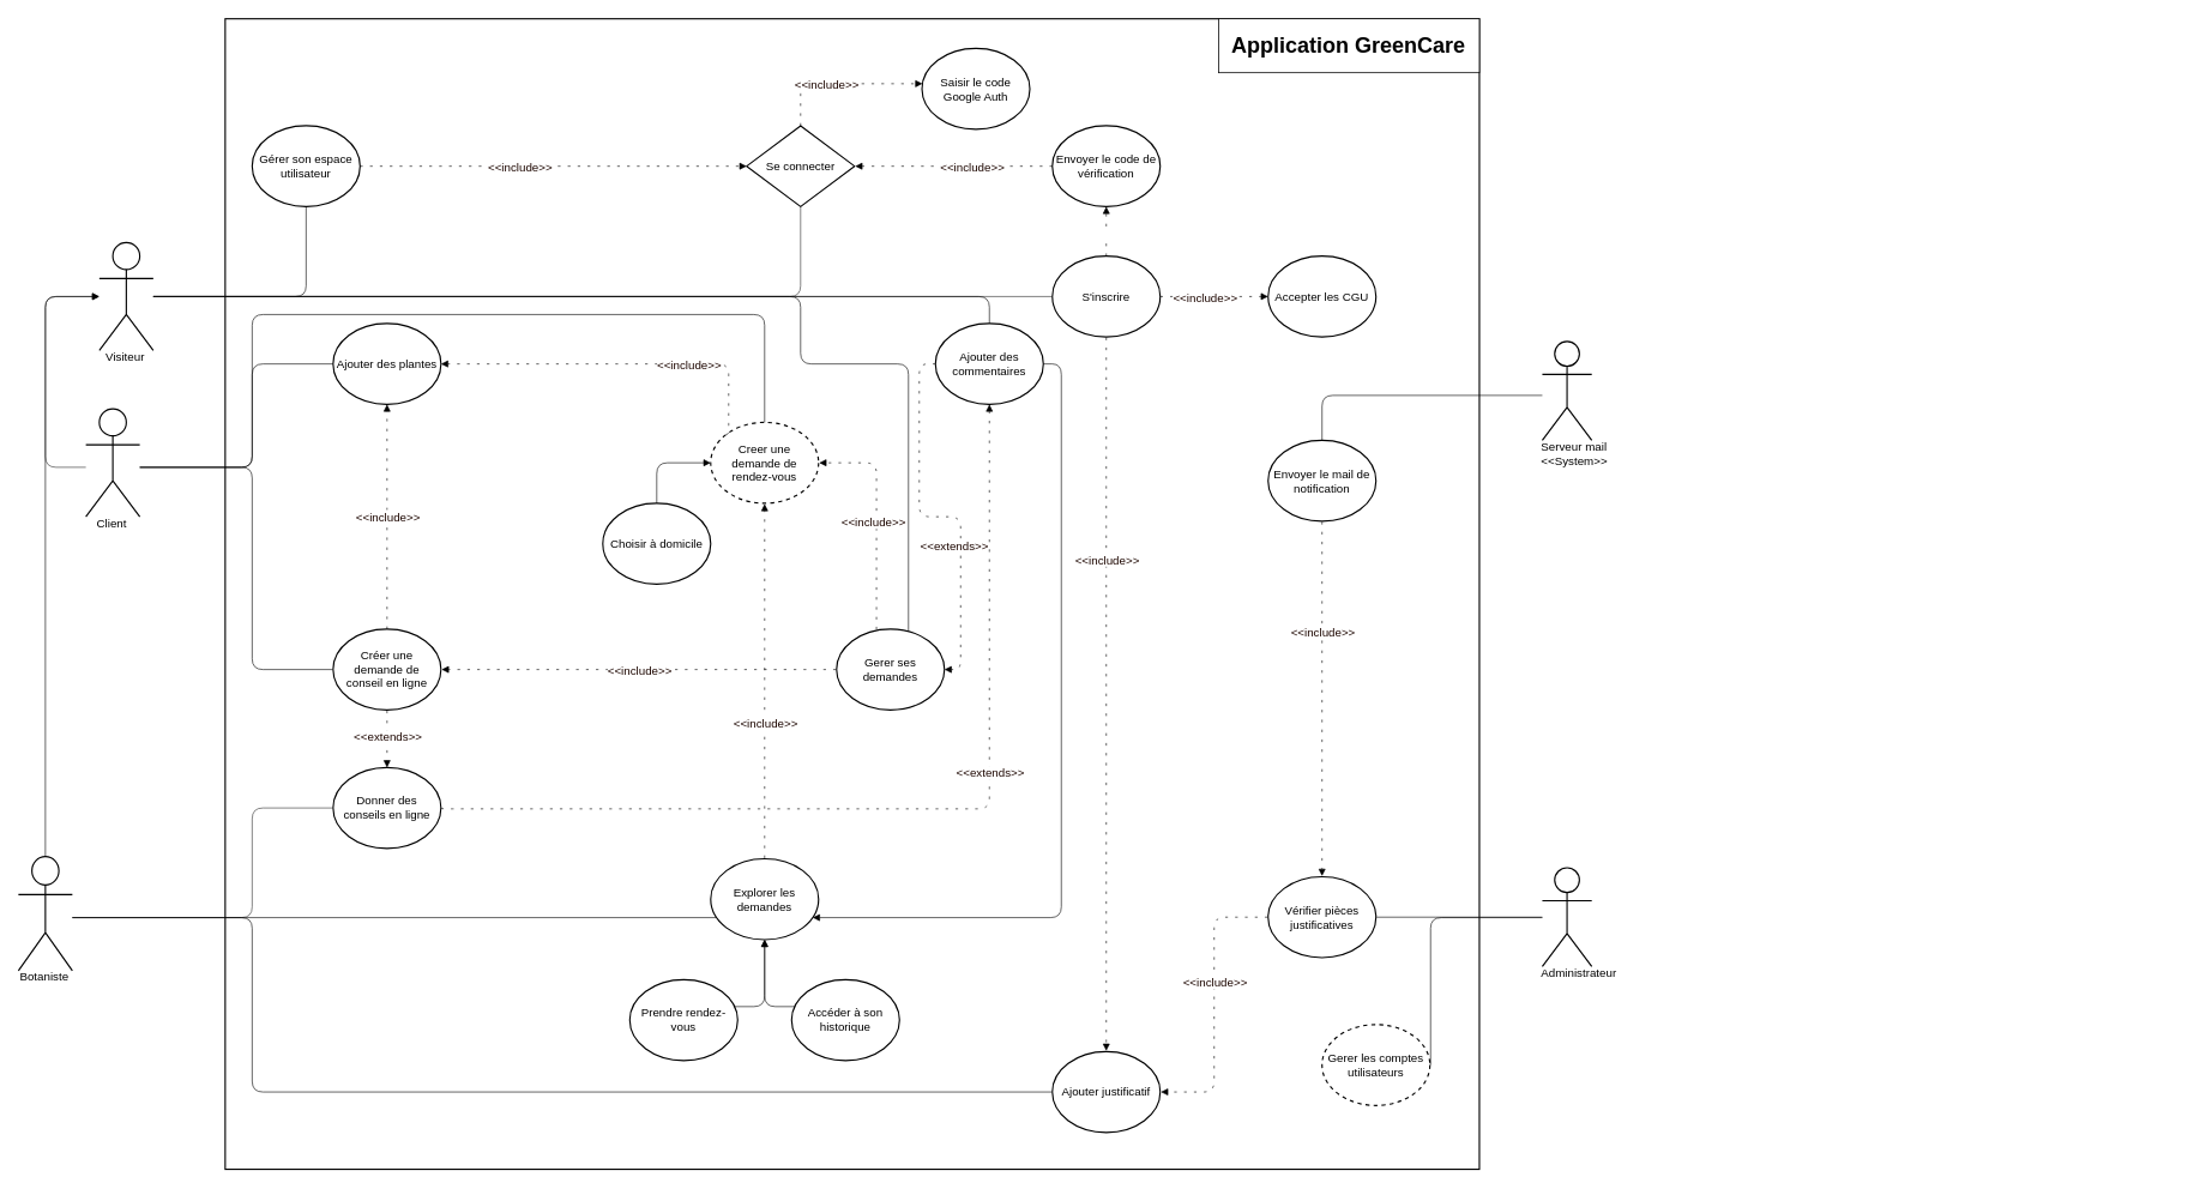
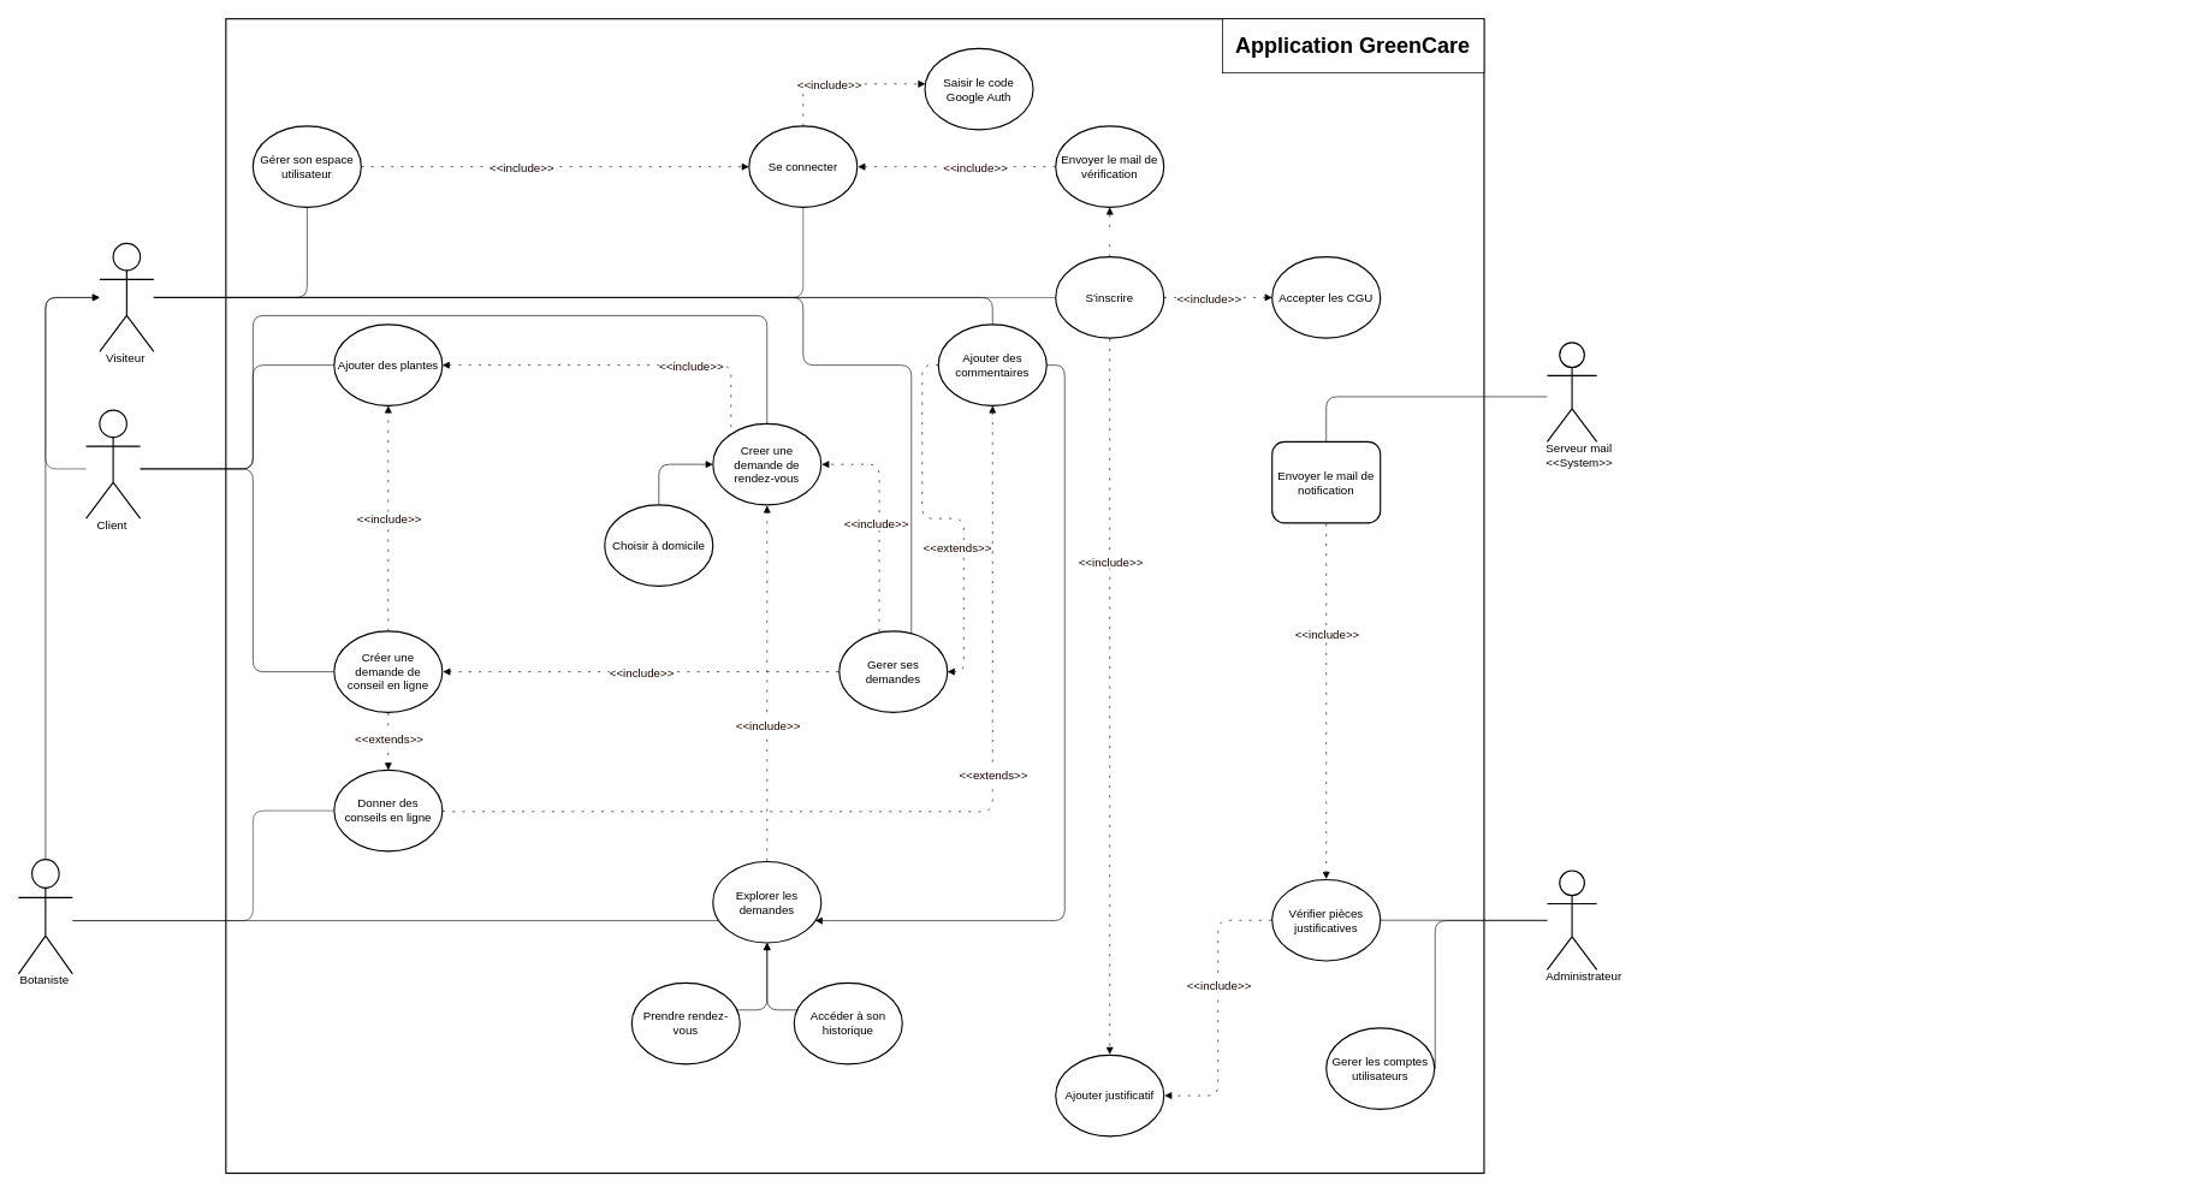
- <mxCell id="47" value="Se connecter" style="rhombus;html=1;overflow=block;blockSpacing=1;whiteSpace=wrap;fontSize=13;spacing=3.8;strokeOpacity=100;fillOpacity=100;fillColor=none;strokeWidth=1.5;" parent="1" vertex="1"><mxGeometry x="830" y="139" width="120" height="90" as="geometry" /></mxCell>
+ <mxCell id="47" value="Se connecter" style="html=1;overflow=block;blockSpacing=1;whiteSpace=wrap;ellipse;fontSize=13;spacing=3.8;strokeOpacity=100;fillOpacity=100;fillColor=none;strokeWidth=1.5;" parent="1" vertex="1"><mxGeometry x="830" y="139" width="120" height="90" as="geometry" /></mxCell>
- <mxCell id="46" value="Envoyer le  code de vérification" style="html=1;overflow=block;blockSpacing=1;whiteSpace=wrap;ellipse;fontSize=13;spacing=3.8;strokeOpacity=100;fillOpacity=100;fillColor=none;strokeWidth=1.5;" parent="1" vertex="1"><mxGeometry x="1170" y="139" width="120" height="90" as="geometry" /></mxCell>
+ <mxCell id="46" value="Envoyer le  mail de vérification" style="html=1;overflow=block;blockSpacing=1;whiteSpace=wrap;ellipse;fontSize=13;spacing=3.8;strokeOpacity=100;fillOpacity=100;fillColor=none;strokeWidth=1.5;" parent="1" vertex="1"><mxGeometry x="1170" y="139" width="120" height="90" as="geometry" /></mxCell>
- <mxCell id="39" value="Creer une demande de rendez-vous " style="html=1;overflow=block;blockSpacing=1;whiteSpace=wrap;ellipse;fontSize=13;spacing=3.8;strokeOpacity=100;fillOpacity=100;fillColor=none;strokeWidth=1.5;dashed=1;" parent="1" vertex="1"><mxGeometry x="790" y="469" width="120" height="90" as="geometry" /></mxCell>
+ <mxCell id="39" value="Creer une demande de rendez-vous " style="html=1;overflow=block;blockSpacing=1;whiteSpace=wrap;ellipse;fontSize=13;spacing=3.8;strokeOpacity=100;fillOpacity=100;fillColor=none;strokeWidth=1.5;" parent="1" vertex="1"><mxGeometry x="790" y="469" width="120" height="90" as="geometry" /></mxCell>
- <mxCell id="50" value="Envoyer le  mail de notification" style="html=1;overflow=block;blockSpacing=1;whiteSpace=wrap;ellipse;fontSize=13;spacing=3.8;strokeOpacity=100;fillOpacity=100;fillColor=none;strokeWidth=1.5;" parent="1" vertex="1"><mxGeometry x="1410" y="489" width="120" height="90" as="geometry" /></mxCell>
+ <mxCell id="50" value="Envoyer le  mail de notification" style="html=1;overflow=block;blockSpacing=1;whiteSpace=wrap;fontSize=13;spacing=3.8;strokeOpacity=100;fillOpacity=100;fillColor=none;strokeWidth=1.5;rounded=1;" parent="1" vertex="1"><mxGeometry x="1410" y="489" width="120" height="90" as="geometry" /></mxCell>
- <mxCell id="77" value="Gerer les comptes utilisateurs" style="html=1;overflow=block;blockSpacing=1;whiteSpace=wrap;ellipse;fontSize=13;spacing=3.8;strokeOpacity=100;fillOpacity=100;fillColor=none;strokeWidth=1.5;dashed=1;" parent="1" vertex="1"><mxGeometry x="1470" y="1139" width="120" height="90" as="geometry" /></mxCell>
+ <mxCell id="77" value="Gerer les comptes utilisateurs" style="html=1;overflow=block;blockSpacing=1;whiteSpace=wrap;ellipse;fontSize=13;spacing=3.8;strokeOpacity=100;fillOpacity=100;fillColor=none;strokeWidth=1.5;" parent="1" vertex="1"><mxGeometry x="1470" y="1139" width="120" height="90" as="geometry" /></mxCell>
- <mxCell id="16" value="" style="html=1;jettySize=18;whiteSpace=wrap;fontSize=13;strokeOpacity=100;strokeWidth=0.8;rounded=1;arcSize=24;edgeStyle=orthogonalEdgeStyle;startArrow=none;endArrow=none;entryX=-0.006;entryY=0.5;entryPerimeter=0;fillColor=none;" parent="1" source="5" target="27" edge="1"><mxGeometry width="100" height="100" relative="1" as="geometry"><Array as="points"><mxPoint x="280" y="1020" /><mxPoint x="280" y="1214" /></Array></mxGeometry></mxCell>
